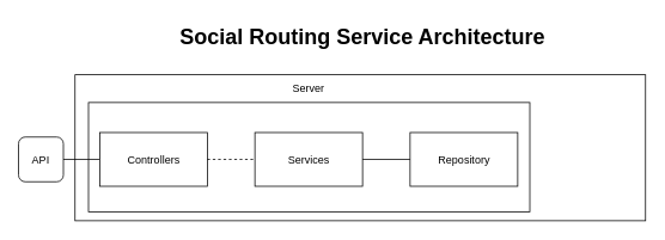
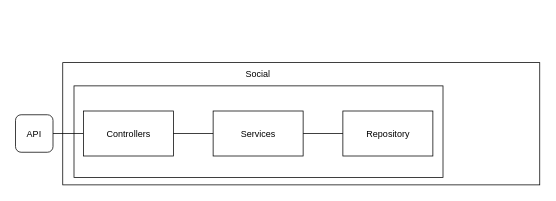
- <mxCell id="12" value="&lt;h1&gt;Social Routing Service Architecture&lt;/h1&gt;" style="text;html=1;strokeColor=none;fillColor=none;spacing=5;spacingTop=-20;whiteSpace=wrap;overflow=hidden;rounded=0;" vertex="1" parent="1"><mxGeometry x="195" y="20.5" width="483" height="45" as="geometry" /></mxCell>
- <mxCell id="11" value="Server" style="text;html=1;strokeColor=none;fillColor=none;align=center;verticalAlign=middle;whiteSpace=wrap;rounded=0;" parent="1" vertex="1"><mxGeometry x="319" y="89" width="49" height="20" as="geometry" /></mxCell>
+ <mxCell id="11" value="Social" style="text;html=1;strokeColor=none;fillColor=none;align=center;verticalAlign=middle;whiteSpace=wrap;rounded=0;" parent="1" vertex="1"><mxGeometry x="319" y="89" width="49" height="20" as="geometry" /></mxCell>
- <mxCell id="9" value="" style="endArrow=none;html=1;entryX=0;entryY=0.5;entryDx=0;entryDy=0;exitX=1;exitY=0.5;exitDx=0;exitDy=0;dashed=1;" parent="1" source="6" target="7" edge="1"><mxGeometry width="50" height="50" relative="1" as="geometry"><mxPoint x="106.5" y="272.5" as="sourcePoint" /><mxPoint x="156.5" y="222.5" as="targetPoint" /></mxGeometry></mxCell>
+ <mxCell id="9" value="" style="endArrow=none;html=1;entryX=0;entryY=0.5;entryDx=0;entryDy=0;exitX=1;exitY=0.5;exitDx=0;exitDy=0;" parent="1" source="6" target="7" edge="1"><mxGeometry width="50" height="50" relative="1" as="geometry"><mxPoint x="106.5" y="272.5" as="sourcePoint" /><mxPoint x="156.5" y="222.5" as="targetPoint" /></mxGeometry></mxCell>
